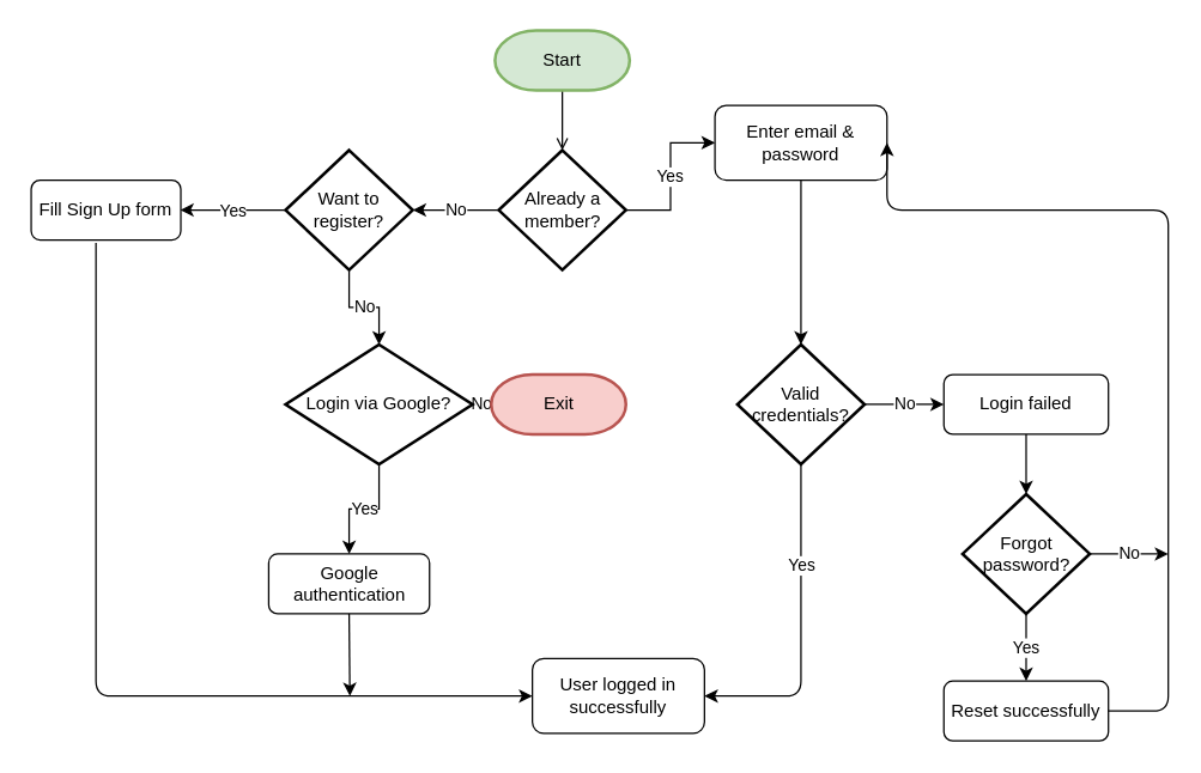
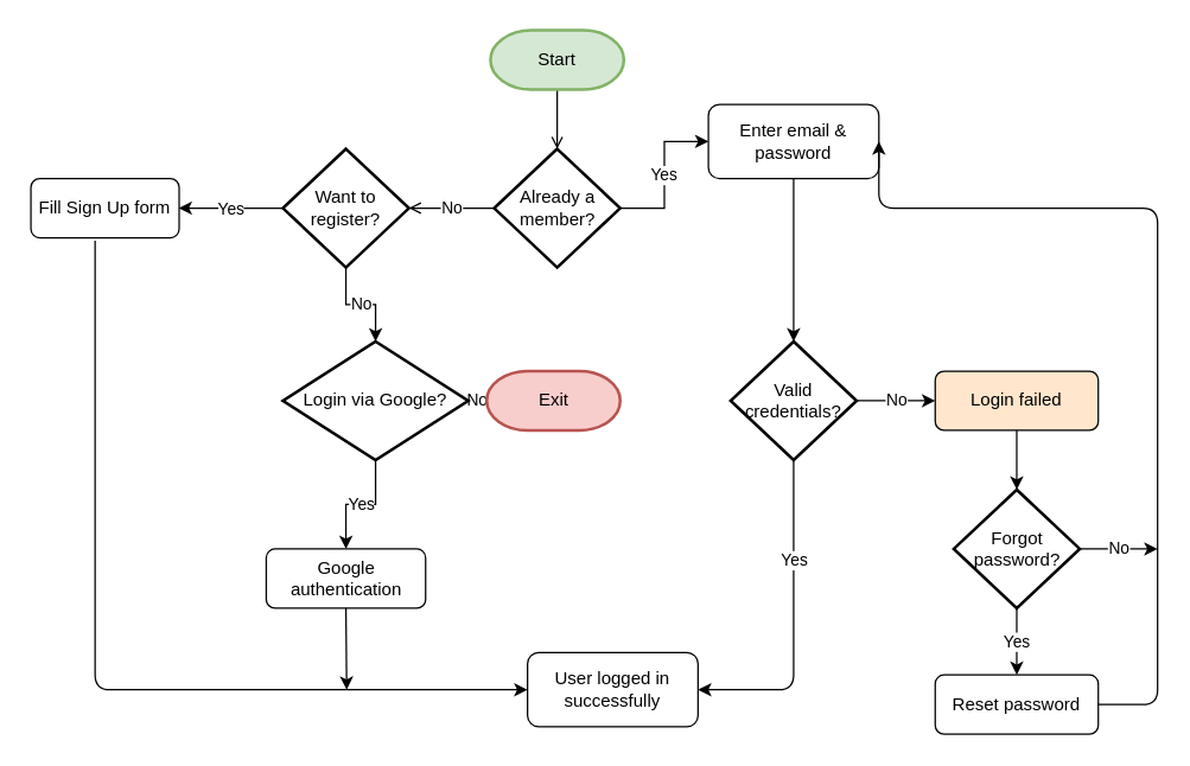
- <mxCell id="4" value="No" style="edgeStyle=orthogonalEdgeStyle;rounded=0;orthogonalLoop=1;jettySize=auto;html=1;" edge="1" parent="1" source="6" target="9"><mxGeometry relative="1" as="geometry"><Array as="points"><mxPoint x="310" y="140" /><mxPoint x="310" y="140" /></Array></mxGeometry></mxCell>
+ <mxCell id="4" value="No" style="edgeStyle=orthogonalEdgeStyle;rounded=0;orthogonalLoop=1;jettySize=auto;html=1;endArrow=open;" edge="1" parent="1" source="6" target="9"><mxGeometry relative="1" as="geometry"><Array as="points"><mxPoint x="310" y="140" /><mxPoint x="310" y="140" /></Array></mxGeometry></mxCell>
- <mxCell id="25" value="&lt;span&gt;Login failed&lt;/span&gt;" style="rounded=1;whiteSpace=wrap;html=1;" vertex="1" parent="1"><mxGeometry x="630" y="250" width="110" height="40" as="geometry" /></mxCell>
+ <mxCell id="25" value="&lt;span&gt;Login failed&lt;/span&gt;" style="rounded=1;whiteSpace=wrap;html=1;fillColor=#ffe6cc;" vertex="1" parent="1"><mxGeometry x="630" y="250" width="110" height="40" as="geometry" /></mxCell>
- <mxCell id="28" value="&lt;span&gt;Reset successfully&lt;/span&gt;" style="rounded=1;whiteSpace=wrap;html=1;" vertex="1" parent="1"><mxGeometry x="630" y="455" width="110" height="40" as="geometry" /></mxCell>
+ <mxCell id="28" value="&lt;span&gt;Reset password&lt;/span&gt;" style="rounded=1;whiteSpace=wrap;html=1;" vertex="1" parent="1"><mxGeometry x="630" y="455" width="110" height="40" as="geometry" /></mxCell>
